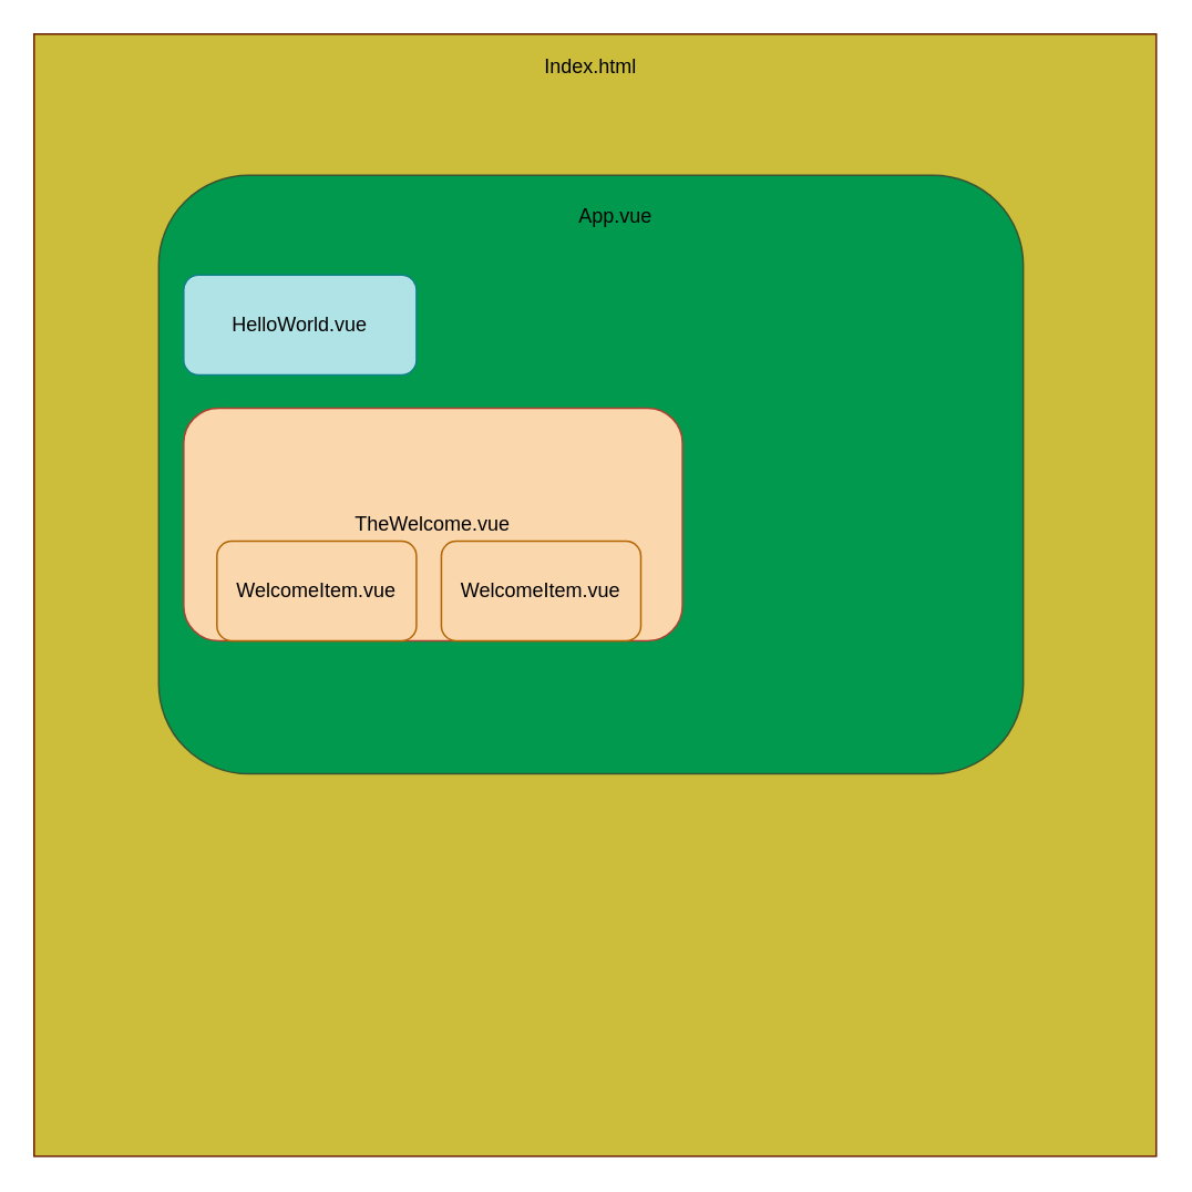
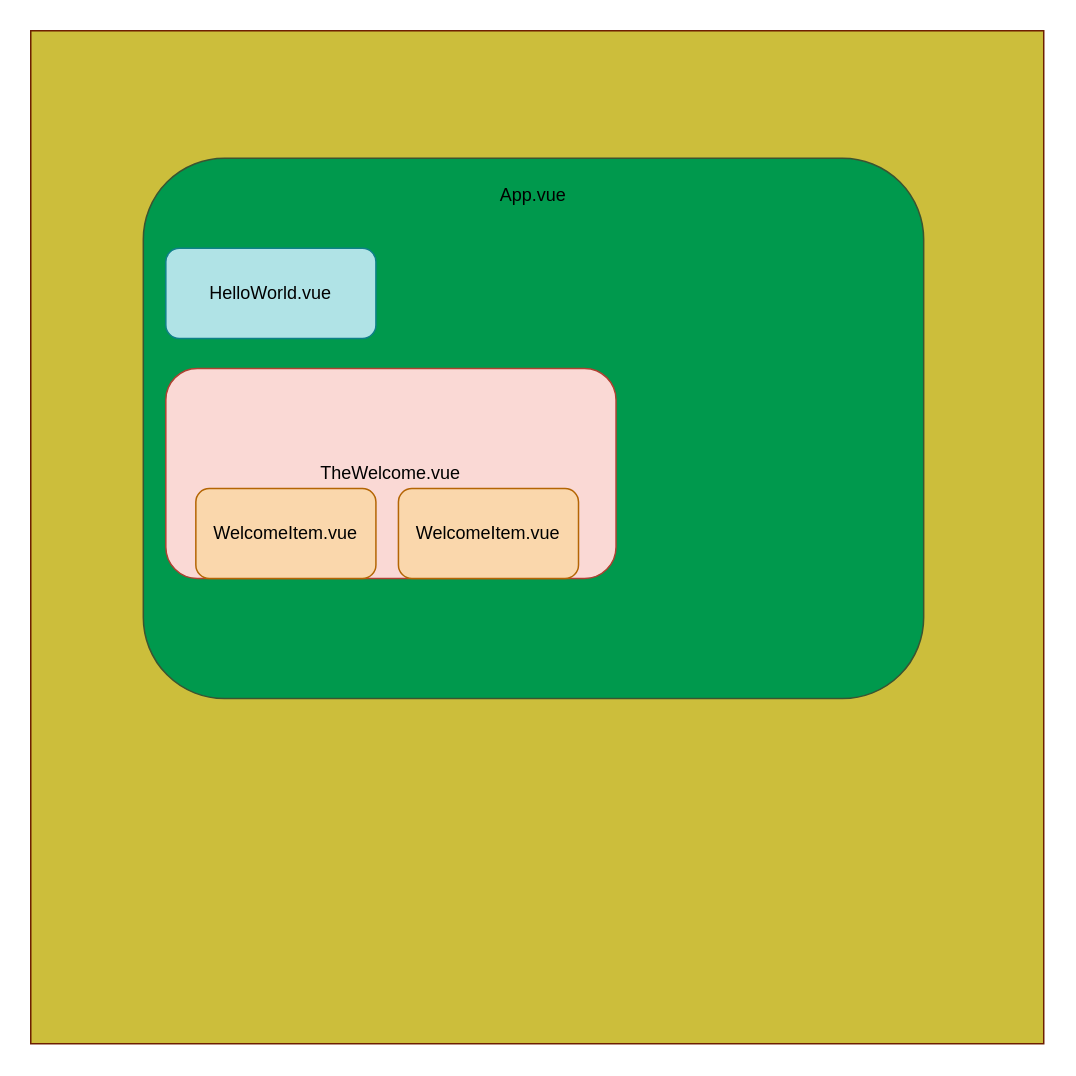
- <mxCell id="8" value="Index.html" style="text;html=1;strokeColor=none;fillColor=none;align=center;verticalAlign=middle;whiteSpace=wrap;rounded=0;" parent="1" vertex="1"><mxGeometry x="325" width="60" height="30" as="geometry" y="25" /></mxCell>
- <mxCell id="4" value="&lt;font color=&quot;#000000&quot;&gt;App.vue&lt;/font&gt;" style="text;html=1;strokeColor=none;fillColor=none;align=center;verticalAlign=middle;whiteSpace=wrap;rounded=0;" parent="1" vertex="1"><mxGeometry x="340" y="115" width="60" height="30" as="geometry" /></mxCell>
+ <mxCell id="4" value="&lt;font color=&quot;#000000&quot;&gt;App.vue&lt;/font&gt;" style="text;html=1;strokeColor=none;fillColor=none;align=center;verticalAlign=middle;whiteSpace=wrap;rounded=0;" parent="1" vertex="1"><mxGeometry x="325" y="115" width="60" height="30" as="geometry" /></mxCell>
- <mxCell id="6" value="&lt;font color=&quot;#000000&quot;&gt;TheWelcome.vue&lt;/font&gt;" style="rounded=1;whiteSpace=wrap;html=1;fillColor=#fad7ac;strokeColor=#ae4132;" parent="1" vertex="1"><mxGeometry x="110" y="245" width="300" height="140" as="geometry" /></mxCell>
+ <mxCell id="6" value="&lt;font color=&quot;#000000&quot;&gt;TheWelcome.vue&lt;/font&gt;" style="rounded=1;whiteSpace=wrap;html=1;fillColor=#fad9d5;strokeColor=#ae4132;" parent="1" vertex="1"><mxGeometry x="110" y="245" width="300" height="140" as="geometry" /></mxCell>
